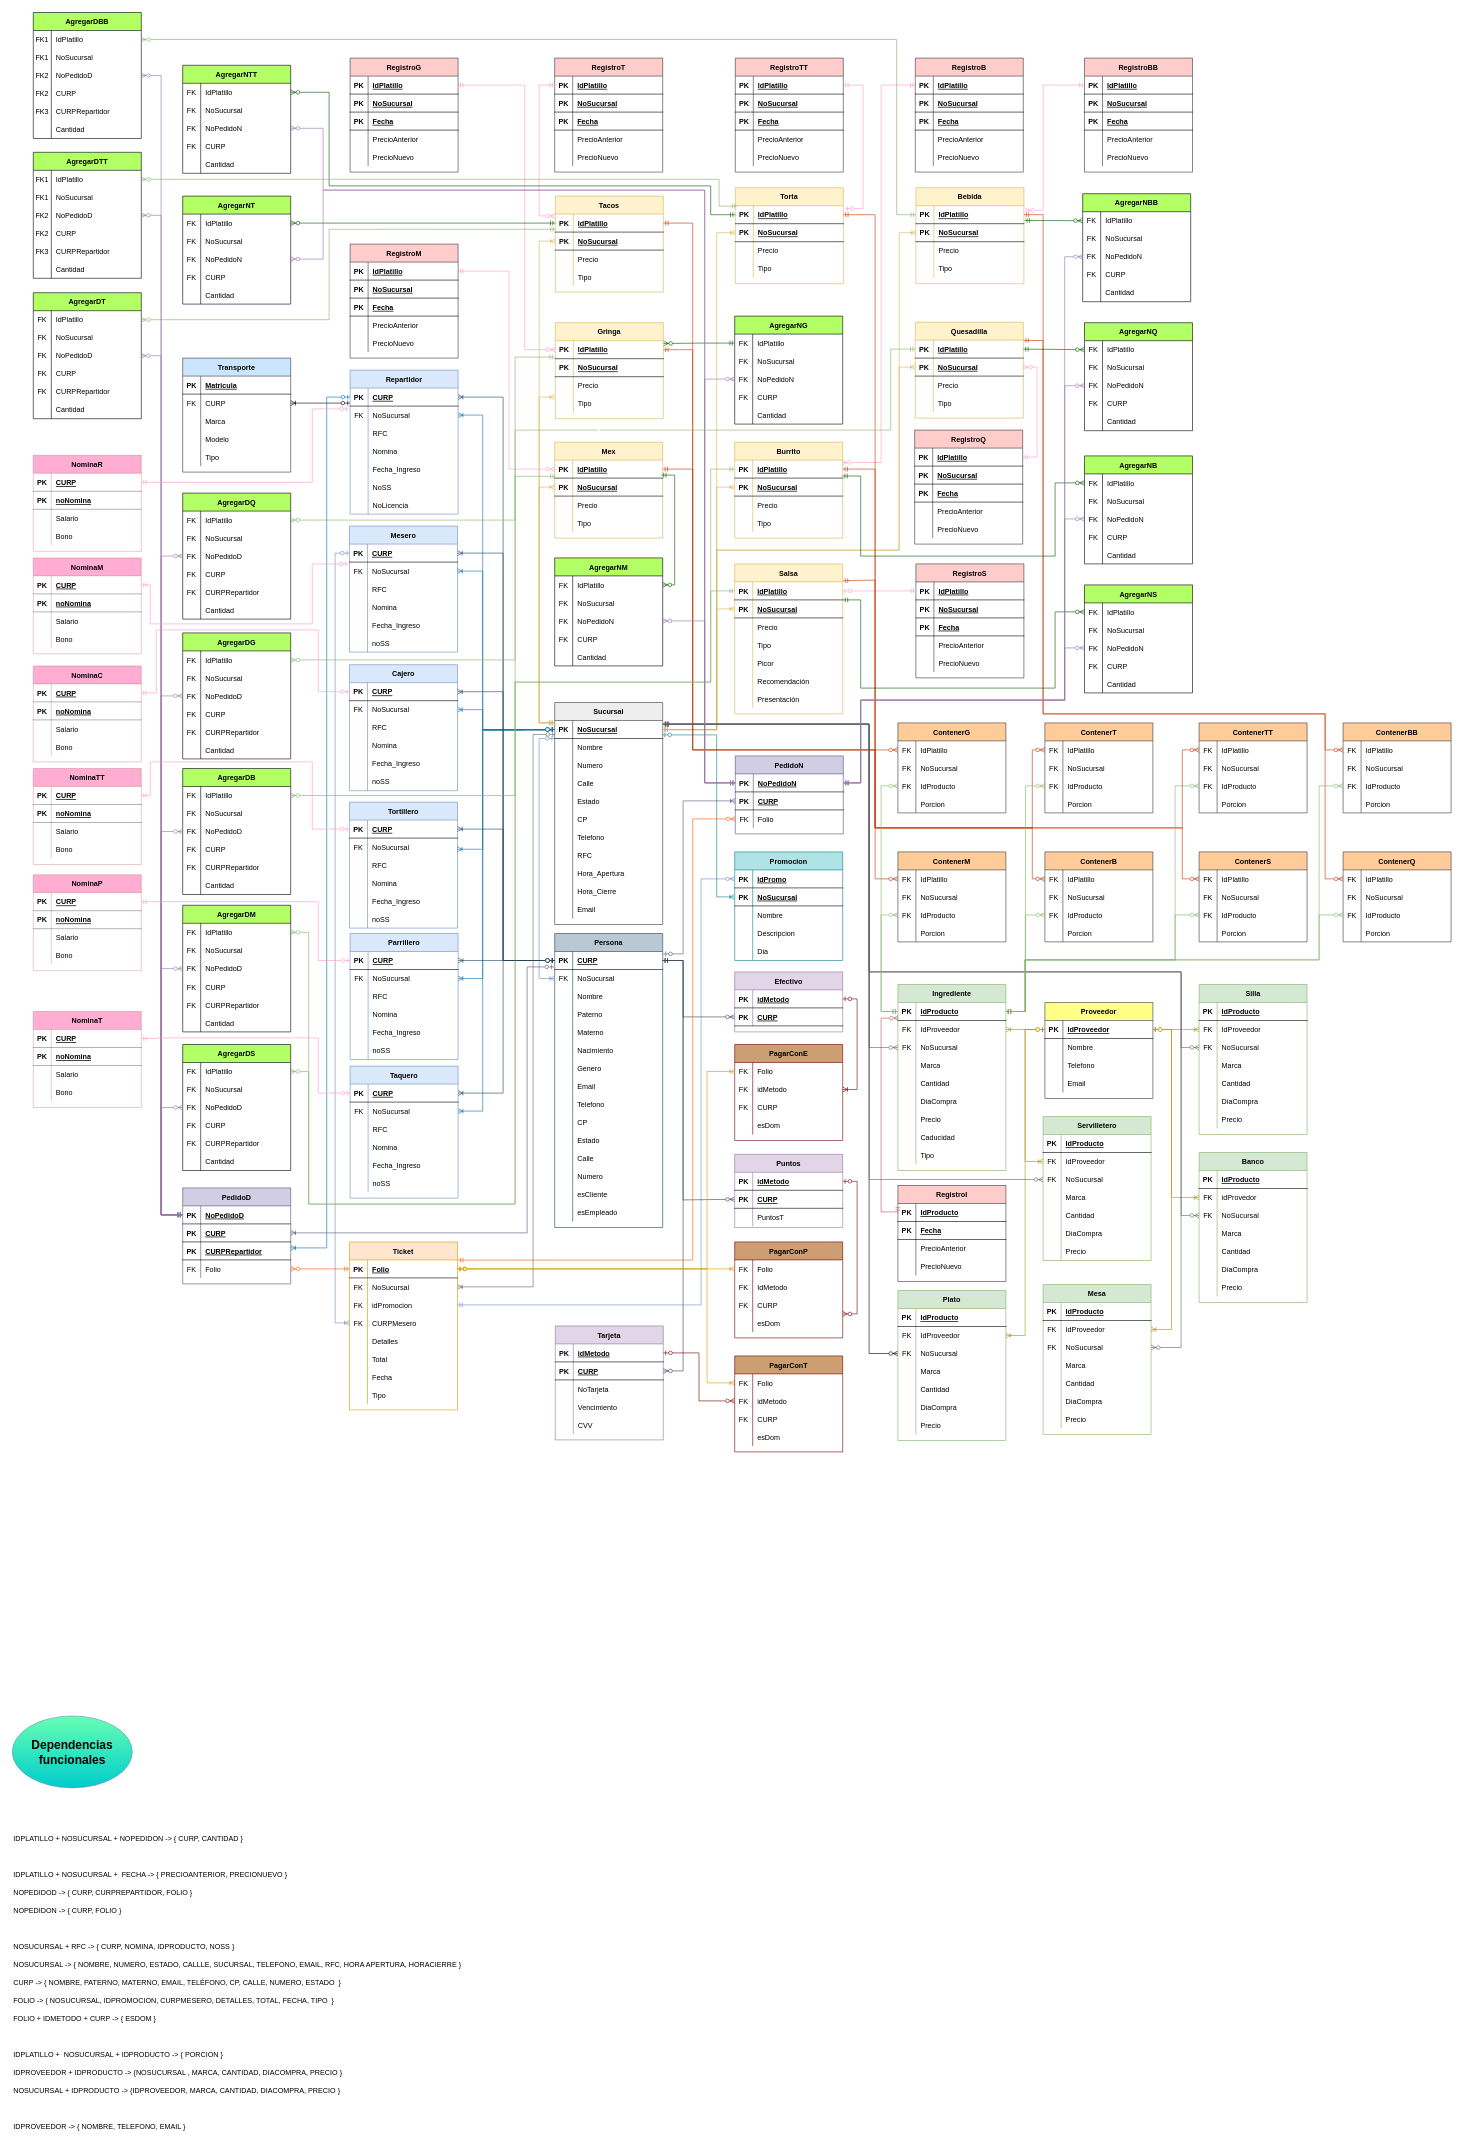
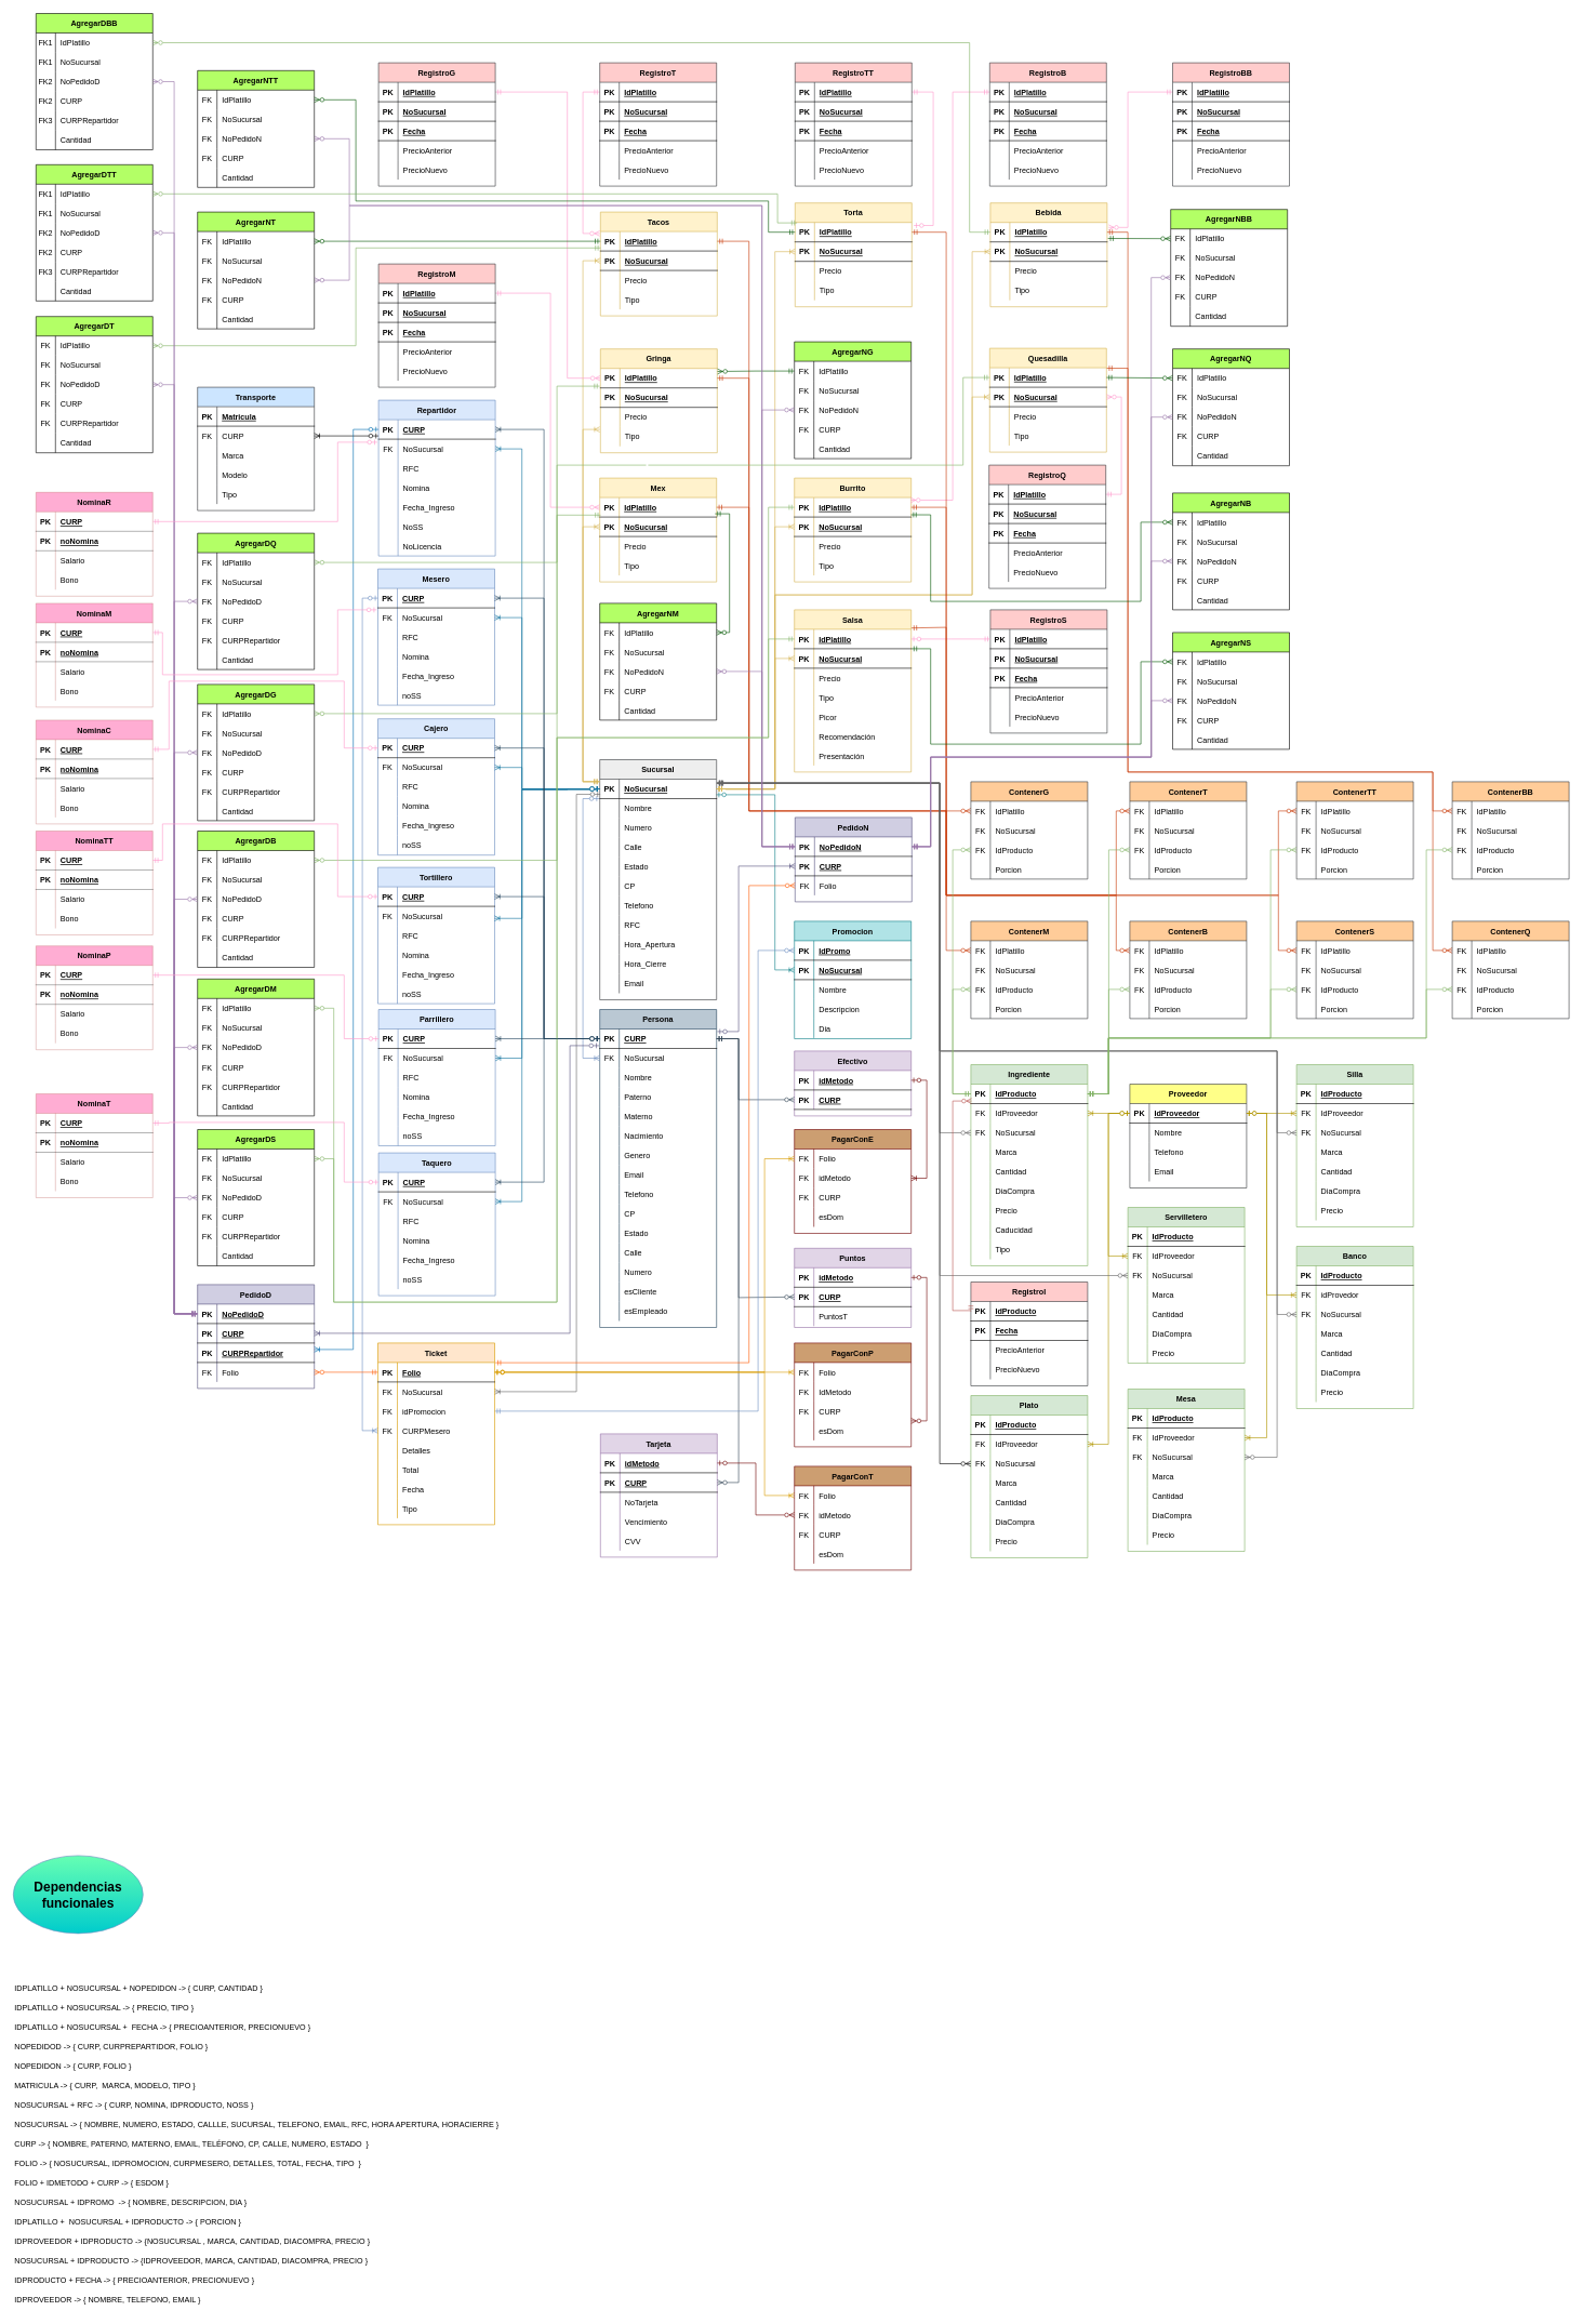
+ <mxCell id="1265" value="IDPLATILLO + NOSUCURSAL -&amp;gt; { PRECIO, TIPO }" style="text;html=1;strokeColor=none;fillColor=none;align=left;verticalAlign=middle;whiteSpace=wrap;rounded=0;" parent="1" vertex="1"><mxGeometry x="20" y="3079" width="557" height="30" as="geometry" /></mxCell>
+ <mxCell id="1253" value="MATRICULA -&amp;gt; { CURP,&amp;nbsp; MARCA, MODELO, TIPO }" style="text;html=1;strokeColor=none;fillColor=none;align=left;verticalAlign=middle;whiteSpace=wrap;rounded=0;" parent="1" vertex="1"><mxGeometry x="20" y="3199" width="378" height="30" as="geometry" /></mxCell>
+ <mxCell id="1262" value="NOSUCURSAL + IDPROMO&amp;nbsp; -&amp;gt; { NOMBRE, DESCRIPCION, DIA }" style="text;html=1;strokeColor=none;fillColor=none;align=left;verticalAlign=middle;whiteSpace=wrap;rounded=0;" parent="1" vertex="1"><mxGeometry x="20" y="3379" width="557" height="30" as="geometry" /></mxCell>
+ <mxCell id="1257" value="IDPRODUCTO + FECHA -&amp;gt; { PRECIOANTERIOR, PRECIONUEVO }" style="text;html=1;strokeColor=none;fillColor=none;align=left;verticalAlign=middle;whiteSpace=wrap;rounded=0;" parent="1" vertex="1"><mxGeometry x="20" y="3499" width="378" height="30" as="geometry" /></mxCell>
